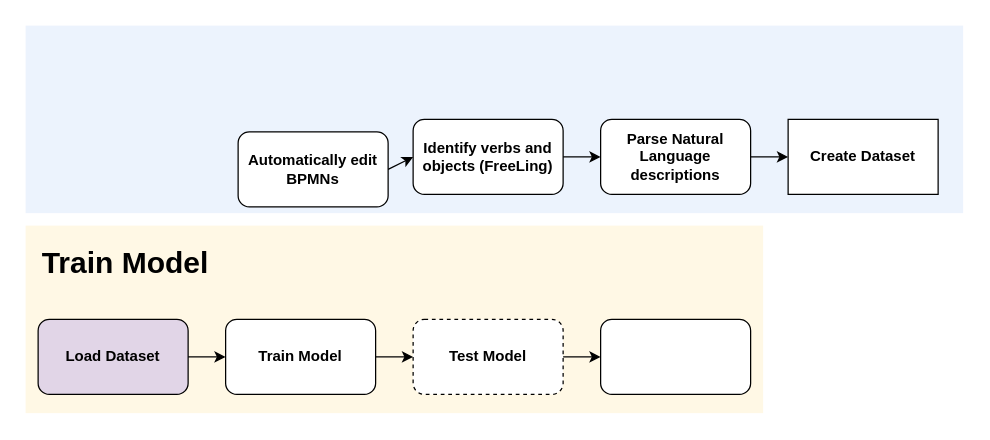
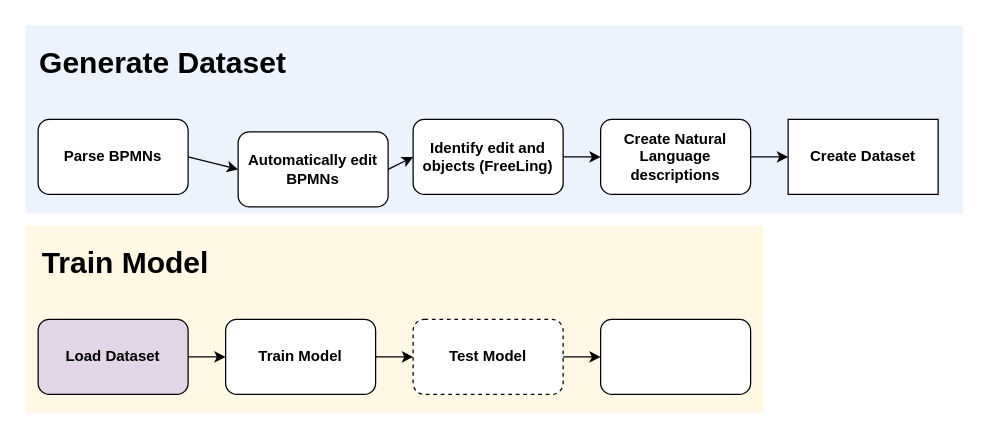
+ <mxCell id="10" value="&lt;h1&gt;&lt;b&gt;Generate Dataset&lt;/b&gt;&lt;/h1&gt;" style="text;html=1;strokeColor=none;fillColor=none;align=center;verticalAlign=middle;whiteSpace=wrap;rounded=0;opacity=50;" parent="1" vertex="1"><mxGeometry x="30" y="40" width="200" height="20" as="geometry" /></mxCell>
+ <mxCell id="3" value="&lt;div&gt;&lt;span&gt;Parse BPMN&lt;/span&gt;s&lt;br&gt;&lt;/div&gt;" style="rounded=1;whiteSpace=wrap;html=1;fontStyle=1" parent="1" vertex="1"><mxGeometry x="30" y="95" width="120" height="60" as="geometry" /></mxCell>
- <mxCell id="6" value="&lt;b&gt;Identify verbs and objects (FreeLing)&lt;/b&gt;" style="rounded=1;whiteSpace=wrap;html=1;" parent="1" vertex="1"><mxGeometry x="330" y="95" width="120" height="60" as="geometry" /></mxCell>
+ <mxCell id="6" value="&lt;b&gt;Identify edit and objects (FreeLing)&lt;/b&gt;" style="rounded=1;whiteSpace=wrap;html=1;" parent="1" vertex="1"><mxGeometry x="330" y="95" width="120" height="60" as="geometry" /></mxCell>
- <mxCell id="8" value="&lt;b&gt;Parse Natural Language descriptions&lt;br&gt;&lt;/b&gt;" style="rounded=1;whiteSpace=wrap;html=1;" parent="1" vertex="1"><mxGeometry x="480" y="95" width="120" height="60" as="geometry" /></mxCell>
+ <mxCell id="8" value="&lt;b&gt;Create Natural Language descriptions&lt;br&gt;&lt;/b&gt;" style="rounded=1;whiteSpace=wrap;html=1;" parent="1" vertex="1"><mxGeometry x="480" y="95" width="120" height="60" as="geometry" /></mxCell>
+ <mxCell id="5" value="" style="endArrow=classic;html=1;entryX=0;entryY=0.5;entryDx=0;entryDy=0;exitX=1;exitY=0.5;exitDx=0;exitDy=0;" parent="1" source="3" target="4" edge="1"><mxGeometry width="50" height="50" relative="1" as="geometry"><mxPoint x="160" y="195" as="sourcePoint" /><mxPoint x="80" y="175" as="targetPoint" /></mxGeometry></mxCell>
